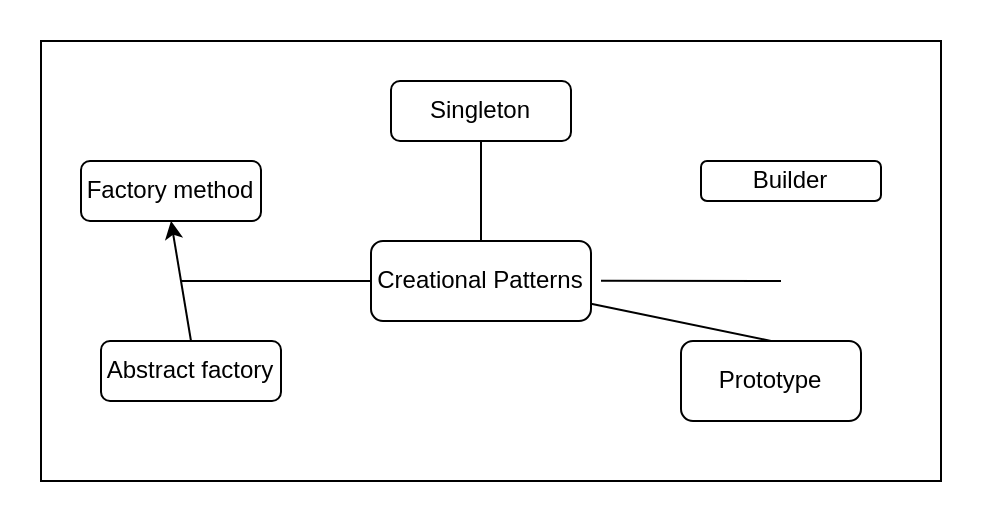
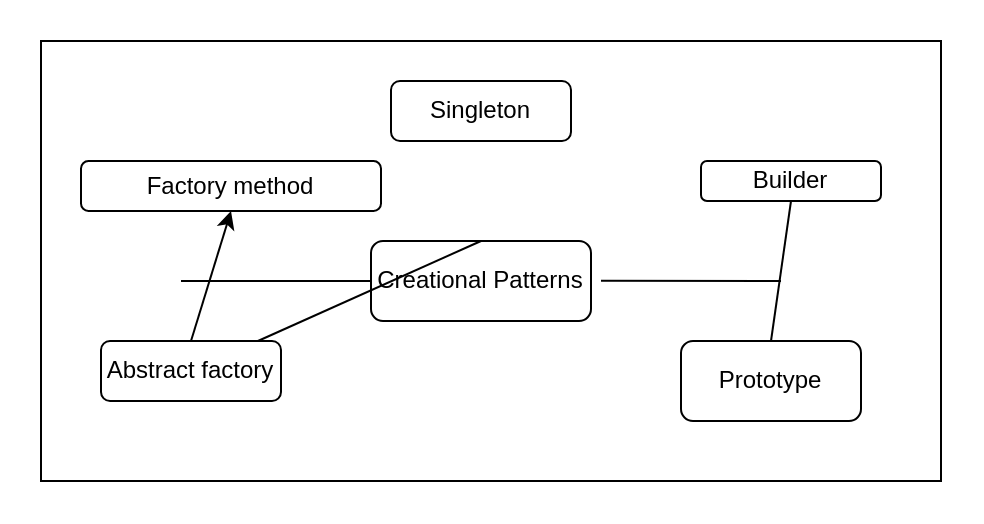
- <mxCell id="4" value="Factory method" style="rounded=1;whiteSpace=wrap;html=1;" vertex="1" parent="1"><mxGeometry x="40" y="80" width="90" height="30" as="geometry" /></mxCell>
+ <mxCell id="4" value="Factory method" style="rounded=1;whiteSpace=wrap;html=1;" vertex="1" parent="1"><mxGeometry x="40" y="80" width="150" height="25" as="geometry" /></mxCell>
- <mxCell id="13" value="" style="endArrow=none;html=1;rounded=0;exitX=0.5;exitY=0;exitDx=0;exitDy=0;entryX=0.5;entryY=1;entryDx=0;entryDy=0;" edge="1" parent="1" source="3" target="5"><mxGeometry width="50" height="50" relative="1" as="geometry"><mxPoint x="210" y="50" as="sourcePoint" /><mxPoint x="260" y="0" as="targetPoint" /></mxGeometry></mxCell>
+ <mxCell id="13" value="" style="endArrow=none;html=1;rounded=0;exitX=0.5;exitY=0;exitDx=0;exitDy=0;" edge="1" parent="1" source="3" target="6"><mxGeometry width="50" height="50" relative="1" as="geometry"><mxPoint x="210" y="50" as="sourcePoint" /><mxPoint x="260" y="0" as="targetPoint" /></mxGeometry></mxCell>
- <mxCell id="12" value="" style="endArrow=none;html=1;rounded=0;exitX=0.5;exitY=0;exitDx=0;exitDy=0;" edge="1" parent="1" source="8" target="3"><mxGeometry width="50" height="50" relative="1" as="geometry"><mxPoint x="400" y="170" as="sourcePoint" /><mxPoint x="405" y="110" as="targetPoint" /></mxGeometry></mxCell>
+ <mxCell id="12" value="" style="endArrow=none;html=1;rounded=0;entryX=0.5;entryY=1;entryDx=0;entryDy=0;exitX=0.5;exitY=0;exitDx=0;exitDy=0;" edge="1" parent="1" source="8" target="7"><mxGeometry width="50" height="50" relative="1" as="geometry"><mxPoint x="400" y="170" as="sourcePoint" /><mxPoint x="405" y="110" as="targetPoint" /></mxGeometry></mxCell>
